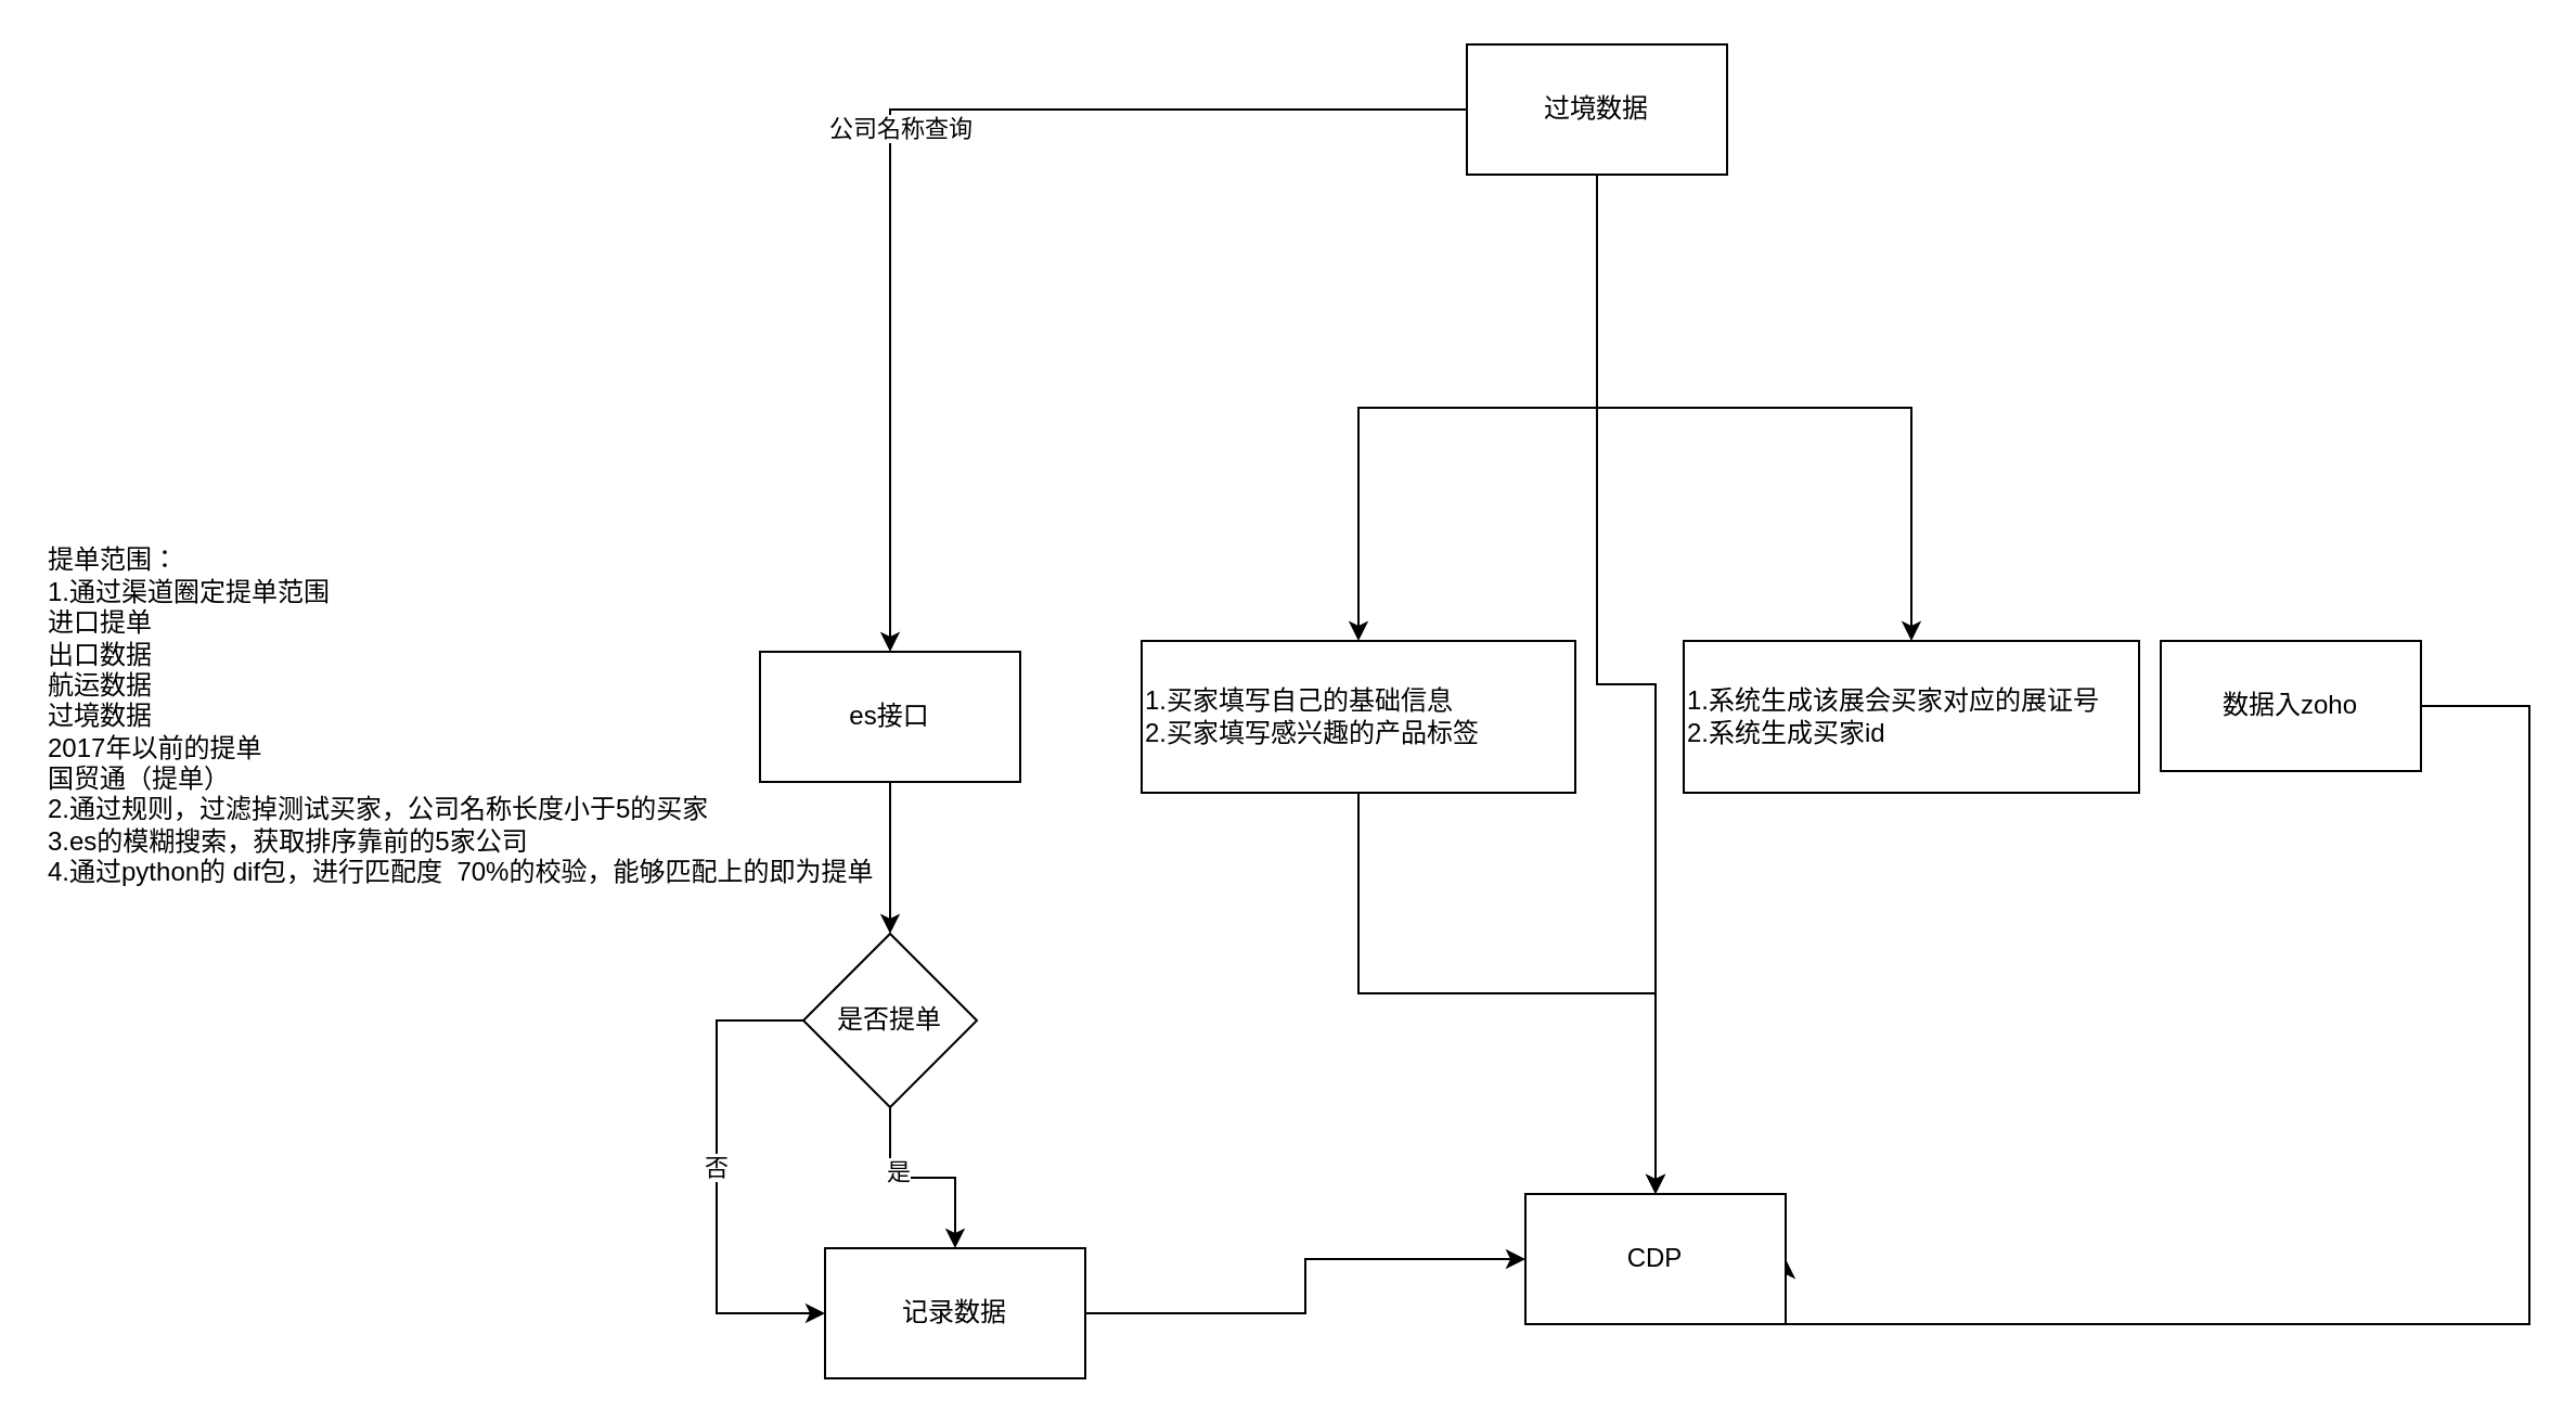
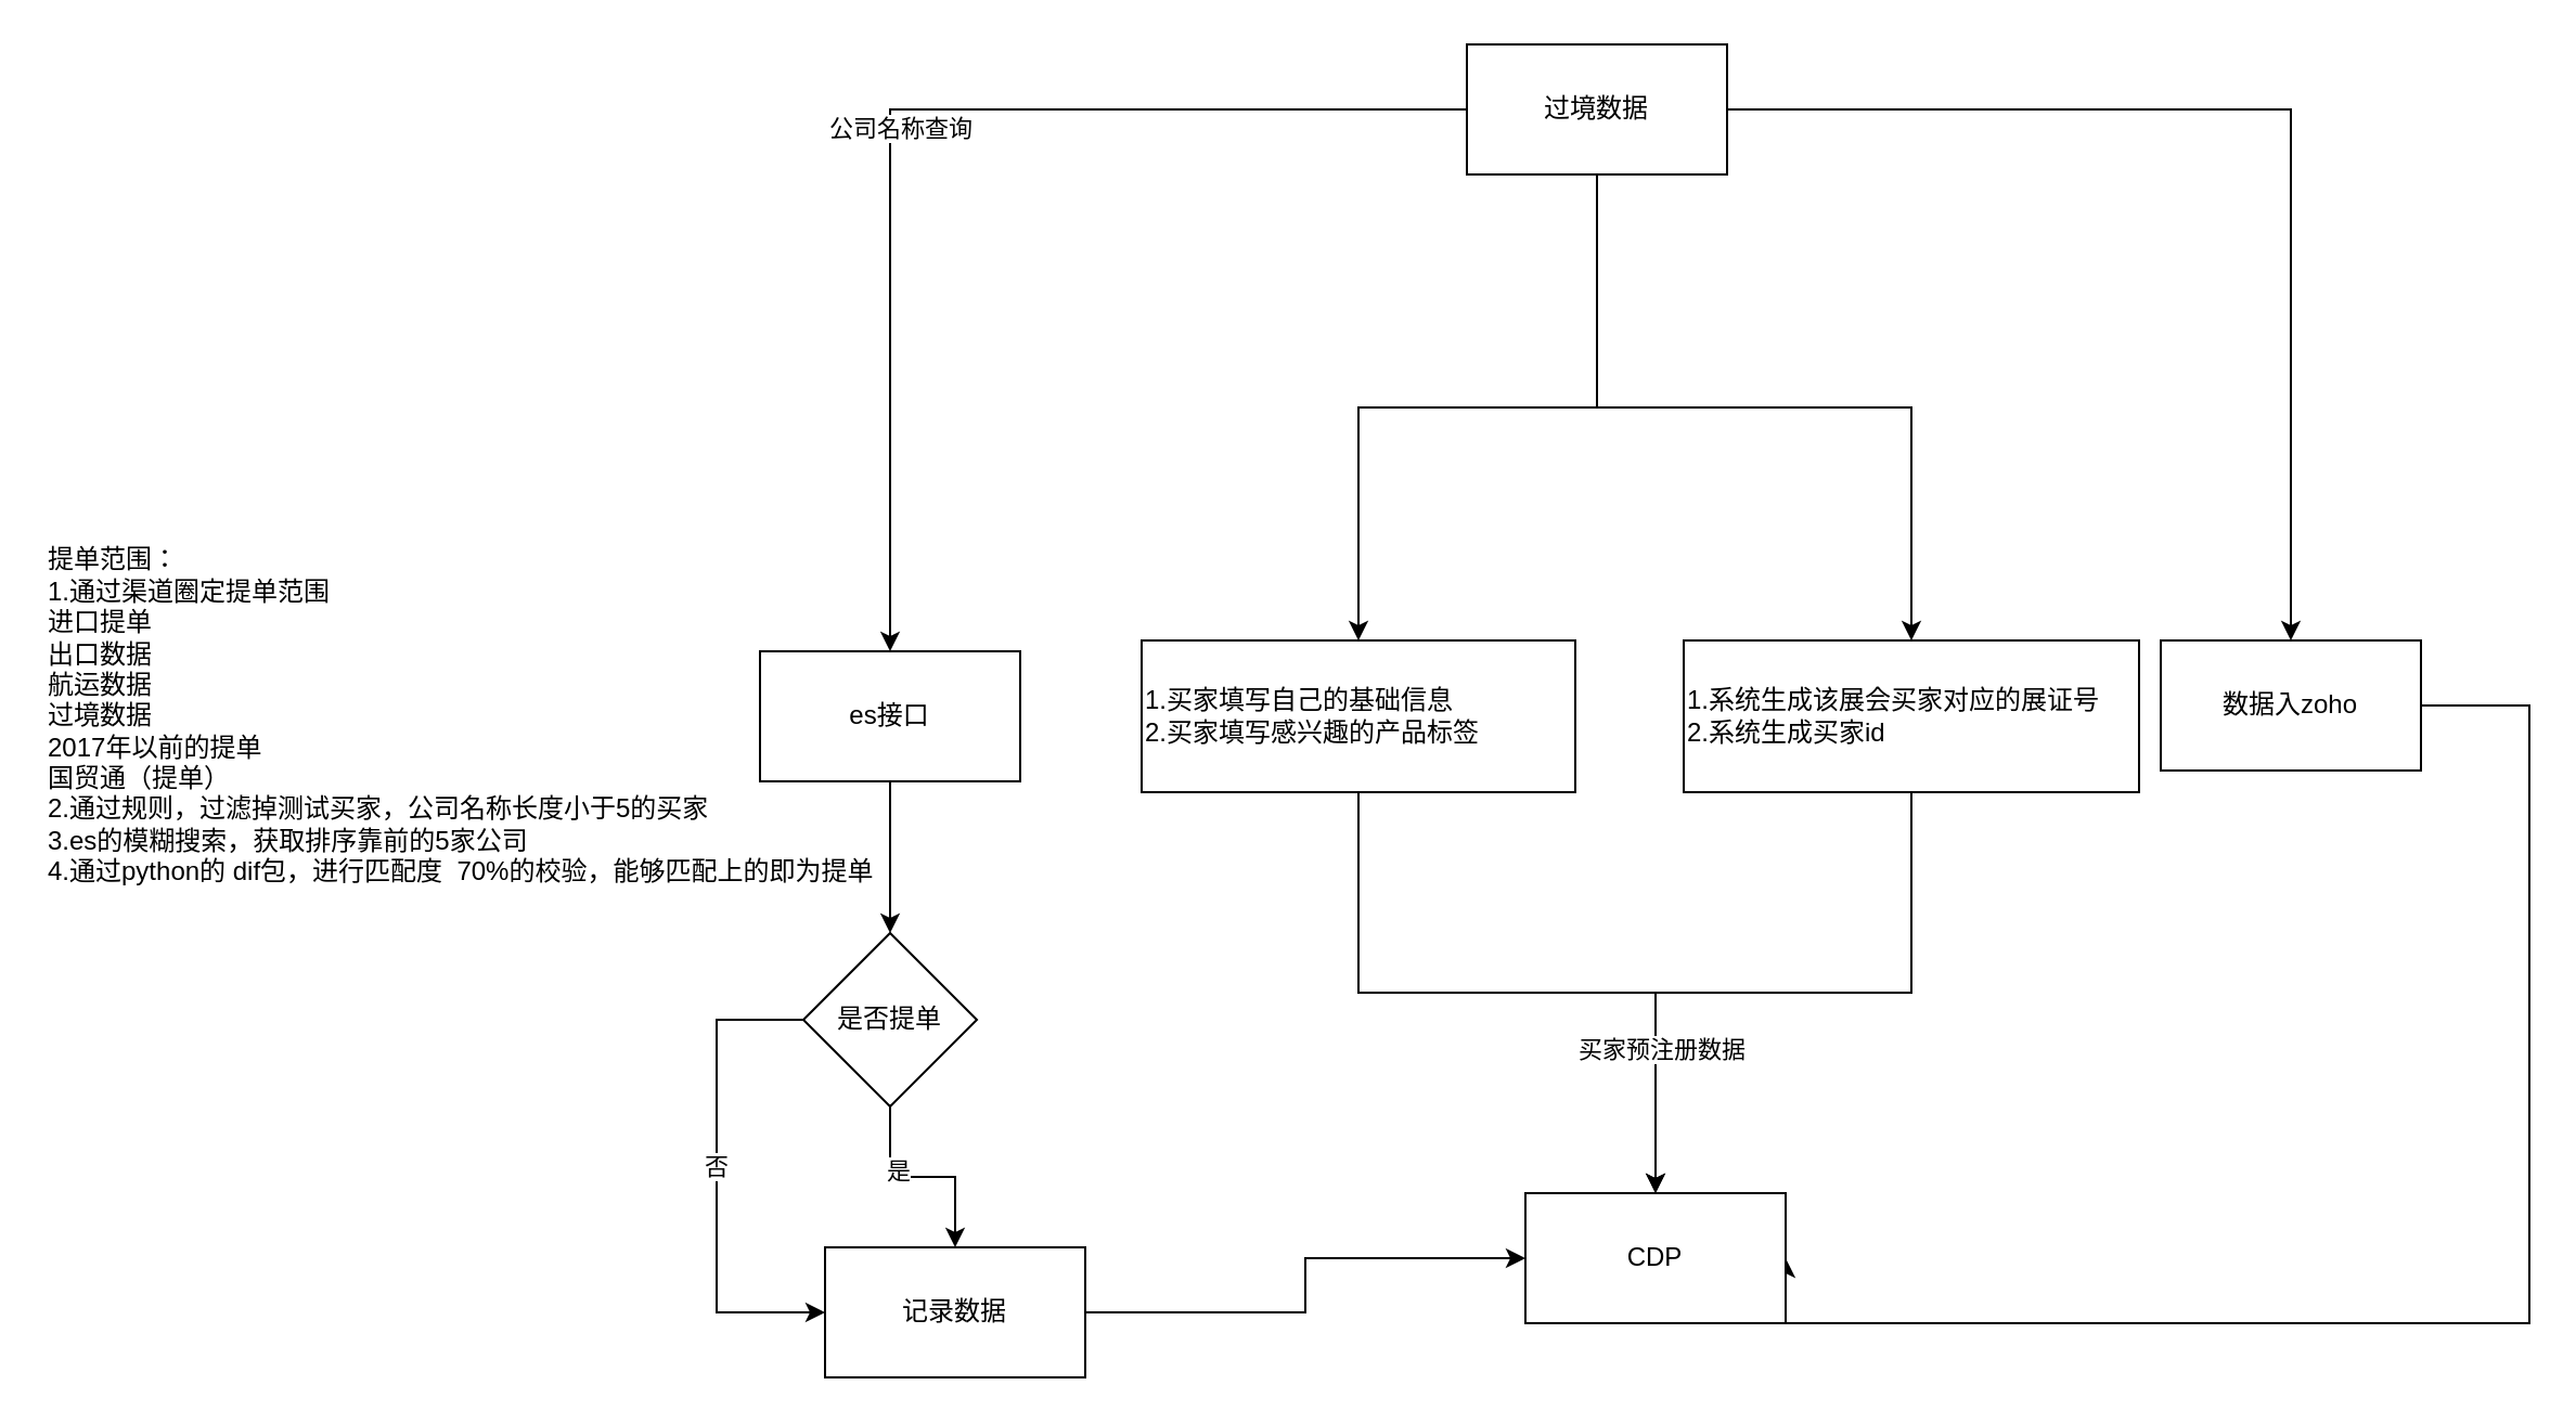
- <mxCell id="2" value="" style="edgeStyle=orthogonalEdgeStyle;rounded=0;orthogonalLoop=1;jettySize=auto;html=1;" edge="1" parent="1" source="7" target="25"><mxGeometry relative="1" as="geometry" /></mxCell>
+ <mxCell id="2" value="" style="edgeStyle=orthogonalEdgeStyle;rounded=0;orthogonalLoop=1;jettySize=auto;html=1;" edge="1" parent="1" source="7" target="9"><mxGeometry relative="1" as="geometry" /></mxCell>
+ <mxCell id="20" style="edgeStyle=orthogonalEdgeStyle;rounded=0;orthogonalLoop=1;jettySize=auto;html=1;entryX=0.5;entryY=0;entryDx=0;entryDy=0;" edge="1" parent="1" source="22" target="25"><mxGeometry relative="1" as="geometry" /></mxCell>
+ <mxCell id="21" value="买家预注册数据" style="edgeLabel;html=1;align=center;verticalAlign=middle;resizable=0;points=[];" vertex="1" connectable="0" parent="20"><mxGeometry x="0.561" y="2" relative="1" as="geometry"><mxPoint as="offset" /></mxGeometry></mxCell>
